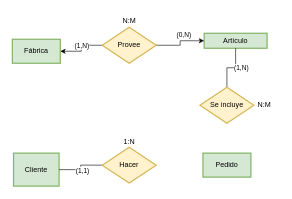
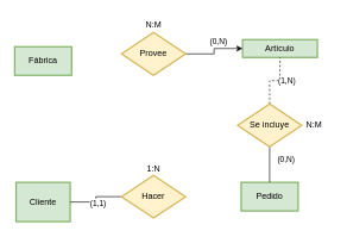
- <mxCell id="4" style="edgeStyle=orthogonalEdgeStyle;rounded=0;orthogonalLoop=1;jettySize=auto;html=1;exitX=0;exitY=0.5;exitDx=0;exitDy=0;entryX=1;entryY=0.5;entryDx=0;entryDy=0;" parent="1" source="8" target="2" edge="1"><mxGeometry relative="1" as="geometry" /></mxCell>
- <mxCell id="5" value="(1,N)" style="edgeLabel;html=1;align=center;verticalAlign=middle;resizable=0;points=[];" parent="4" vertex="1" connectable="0"><mxGeometry x="0.137" y="1" relative="1" as="geometry"><mxPoint y="-11" as="offset" /></mxGeometry></mxCell>
- <mxCell id="11" style="edgeStyle=orthogonalEdgeStyle;rounded=0;orthogonalLoop=1;jettySize=auto;html=1;exitX=0.5;exitY=0;exitDx=0;exitDy=0;entryX=0.5;entryY=1;entryDx=0;entryDy=0;endArrow=none;endFill=0;" parent="1" source="15" target="3" edge="1"><mxGeometry relative="1" as="geometry" /></mxCell>
+ <mxCell id="11" style="edgeStyle=orthogonalEdgeStyle;rounded=0;orthogonalLoop=1;jettySize=auto;html=1;exitX=0.5;exitY=0;exitDx=0;exitDy=0;entryX=0.5;entryY=1;entryDx=0;entryDy=0;endArrow=none;endFill=0;dashed=1;" parent="1" source="15" target="3" edge="1"><mxGeometry relative="1" as="geometry" /></mxCell>
+ <mxCell id="13" style="edgeStyle=orthogonalEdgeStyle;rounded=0;orthogonalLoop=1;jettySize=auto;html=1;exitX=0.5;exitY=1;exitDx=0;exitDy=0;entryX=0.5;entryY=0;entryDx=0;entryDy=0;endArrow=none;endFill=0;" parent="1" source="15" target="10" edge="1"><mxGeometry relative="1" as="geometry" /></mxCell>
+ <mxCell id="14" value="(0,N)" style="edgeLabel;html=1;align=center;verticalAlign=middle;resizable=0;points=[];" parent="13" vertex="1" connectable="0"><mxGeometry x="-0.312" relative="1" as="geometry"><mxPoint x="22" as="offset" /></mxGeometry></mxCell>
